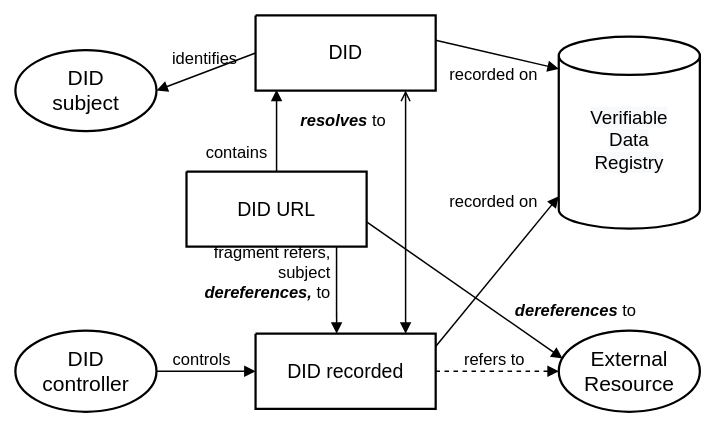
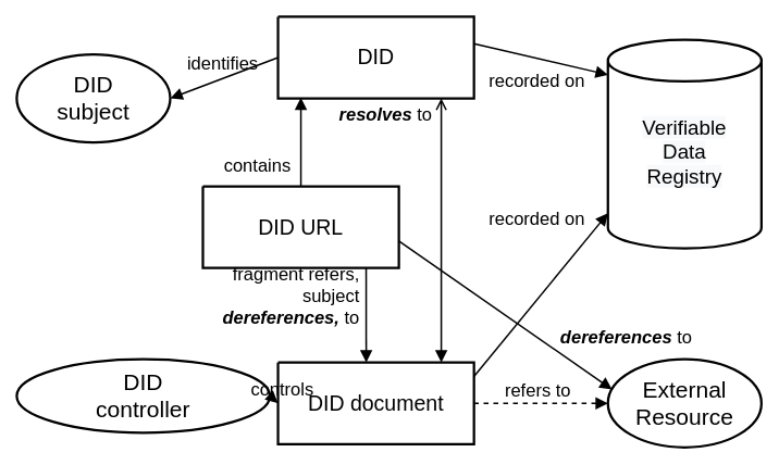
- <mxCell id="3" value="&lt;p style=&quot;align:center;margin-left:0;margin-right:0;margin-top:0px;margin-bottom:0px;text-indent:0;valign:middle;direction:ltr;&quot;&gt;&lt;font style=&quot;font-size:22px;font-family:Helvetica;color:#000000;direction:ltr;letter-spacing:0px;line-height:120%;opacity:1&quot;&gt;&lt;i&gt;&lt;b&gt;resolves&lt;/b&gt;&lt;/i&gt;&lt;/font&gt;&lt;font style=&quot;font-size:22px;font-family:Helvetica;color:#000000;direction:ltr;letter-spacing:0px;line-height:120%;opacity:1&quot;&gt; to&lt;/font&gt;&lt;/p&gt;" style="verticalAlign=middle;align=center;vsdxID=3;fillColor=none;gradientColor=none;shape=stencil(nZBRDoQgDERP03+WHsHFe5iISyOCQdT19kIaIxq//Jtp3zTpAFaTaUYNUkwx+F6v1EYD+AUpyRkdKCYFqACrzgf9C352LfuxyWRWg1/yhT/nRE5IsZWuZtCSK8CPeI0e/hF+jV7AJM4PO7KWCyr390bSiNtEtQM=);strokeColor=none;spacingTop=1;spacingBottom=1;spacingLeft=1;spacingRight=1;labelBackgroundColor=none;rounded=0;html=1;whiteSpace=wrap;" parent="1" vertex="1"><mxGeometry x="392" y="141" width="130" height="40" as="geometry" /></mxCell>
+ <mxCell id="3" value="&lt;p style=&quot;align:center;margin-left:0;margin-right:0;margin-top:0px;margin-bottom:0px;text-indent:0;valign:middle;direction:ltr;&quot;&gt;&lt;font style=&quot;font-size:22px;font-family:Helvetica;color:#000000;direction:ltr;letter-spacing:0px;line-height:120%;opacity:1&quot;&gt;&lt;i&gt;&lt;b&gt;resolves&lt;/b&gt;&lt;/i&gt;&lt;/font&gt;&lt;font style=&quot;font-size:22px;font-family:Helvetica;color:#000000;direction:ltr;letter-spacing:0px;line-height:120%;opacity:1&quot;&gt; to&lt;/font&gt;&lt;/p&gt;" style="verticalAlign=middle;align=center;vsdxID=3;fillColor=none;gradientColor=none;shape=stencil(nZBRDoQgDERP03+WHsHFe5iISyOCQdT19kIaIxq//Jtp3zTpAFaTaUYNUkwx+F6v1EYD+AUpyRkdKCYFqACrzgf9C352LfuxyWRWg1/yhT/nRE5IsZWuZtCSK8CPeI0e/hF+jV7AJM4PO7KWCyr390bSiNtEtQM=);strokeColor=none;spacingTop=1;spacingBottom=1;spacingLeft=1;spacingRight=1;labelBackgroundColor=none;rounded=0;html=1;whiteSpace=wrap;" parent="1" vertex="1"><mxGeometry x="407" y="121" width="130" height="40" as="geometry" /></mxCell>
- <mxCell id="5" value="&lt;p style=&quot;align:center;margin-left:0;margin-right:0;margin-top:0px;margin-bottom:0px;text-indent:0;valign:middle;direction:ltr;&quot;&gt;&lt;font style=&quot;font-size:28px;font-family:Helvetica;color:#000000;direction:ltr;letter-spacing:0px;line-height:120%;opacity:1&quot;&gt;DID&lt;br/&gt;controller&lt;/font&gt;&lt;/p&gt;" style="verticalAlign=middle;align=center;vsdxID=7;fillColor=#ffffff;gradientColor=none;shape=stencil(lZPbDoIwDIafZpcuWwtzXhoP70EEhHiADFR4e4FNYDA07qr7u7/50nYEd0US5BEBVpQqu0SvNCwTgnsCkN6TSKVlExE8ENzFmYrOKnvcQ33Pg/ZlG92yZ1uh0j7pUxStC1itFe5R4XXKURtOD6Ud3DxgHpWS+5v+GL/Jo0f5mhmxgh8mkxc+lbDh7HO4seMccyZ1nGzrQDVVbT6DImxATS0HPmEDTlw4bdZfXKtxrZp/bwG4PODq9TLUZKhOqMUOWNCjCYINaDcbfpiWB+tibeJhg+P0etUfoN/RJphufCPp34KHNw==);strokeColor=#000000;strokeWidth=3;spacingTop=1;spacingBottom=1;spacingLeft=1;spacingRight=1;labelBackgroundColor=none;rounded=0;html=1;whiteSpace=wrap;" parent="1" vertex="1"><mxGeometry x="20" y="440" width="188" height="108" as="geometry" /></mxCell>
+ <mxCell id="5" value="&lt;p style=&quot;align:center;margin-left:0;margin-right:0;margin-top:0px;margin-bottom:0px;text-indent:0;valign:middle;direction:ltr;&quot;&gt;&lt;font style=&quot;font-size:28px;font-family:Helvetica;color:#000000;direction:ltr;letter-spacing:0px;line-height:120%;opacity:1&quot;&gt;DID&lt;br/&gt;controller&lt;/font&gt;&lt;/p&gt;" style="verticalAlign=middle;align=center;vsdxID=7;fillColor=#ffffff;gradientColor=none;shape=stencil(lZPbDoIwDIafZpcuWwtzXhoP70EEhHiADFR4e4FNYDA07qr7u7/50nYEd0US5BEBVpQqu0SvNCwTgnsCkN6TSKVlExE8ENzFmYrOKnvcQ33Pg/ZlG92yZ1uh0j7pUxStC1itFe5R4XXKURtOD6Ud3DxgHpWS+5v+GL/Jo0f5mhmxgh8mkxc+lbDh7HO4seMccyZ1nGzrQDVVbT6DImxATS0HPmEDTlw4bdZfXKtxrZp/bwG4PODq9TLUZKhOqMUOWNCjCYINaDcbfpiWB+tibeJhg+P0etUfoN/RJphufCPp34KHNw==);strokeColor=#000000;strokeWidth=3;spacingTop=1;spacingBottom=1;spacingLeft=1;spacingRight=1;labelBackgroundColor=none;rounded=0;html=1;whiteSpace=wrap;" parent="1" vertex="1"><mxGeometry x="20" y="440" width="310" height="90" as="geometry" /></mxCell>
- <mxCell id="8" value="&lt;p style=&quot;align:center;margin-left:0;margin-right:0;margin-top:0px;margin-bottom:0px;text-indent:0;valign:middle;direction:ltr;&quot;&gt;&lt;font style=&quot;font-size:26px;font-family:Helvetica;color:#000000;direction:ltr;letter-spacing:0px;line-height:120%;opacity:1&quot;&gt;DID recorded&lt;/font&gt;&lt;/p&gt;" style="verticalAlign=middle;align=center;vsdxID=13;fillColor=#ffffff;gradientColor=none;shape=stencil(nZBRDoQgDERP03+WHsHFe5iISyOCQdT19kIaIxq//Jtp3zTpAFaTaUYNUkwx+F6v1EYD+AUpyRkdKCYFqACrzgf9C352LfuxyWRWg1/yhT/nRE5IsZWuZtCSK8CPeI0e/hF+jV7AJM4PO7KWCyr390bSiNtEtQM=);strokeColor=#000000;strokeWidth=3;spacingTop=1;spacingBottom=1;spacingLeft=1;spacingRight=1;labelBackgroundColor=none;rounded=0;html=1;whiteSpace=wrap;" parent="1" vertex="1"><mxGeometry x="340" y="444" width="240" height="100" as="geometry" /></mxCell>
+ <mxCell id="8" value="&lt;p style=&quot;align:center;margin-left:0;margin-right:0;margin-top:0px;margin-bottom:0px;text-indent:0;valign:middle;direction:ltr;&quot;&gt;&lt;font style=&quot;font-size:26px;font-family:Helvetica;color:#000000;direction:ltr;letter-spacing:0px;line-height:120%;opacity:1&quot;&gt;DID document&lt;/font&gt;&lt;/p&gt;" style="verticalAlign=middle;align=center;vsdxID=13;fillColor=#ffffff;gradientColor=none;shape=stencil(nZBRDoQgDERP03+WHsHFe5iISyOCQdT19kIaIxq//Jtp3zTpAFaTaUYNUkwx+F6v1EYD+AUpyRkdKCYFqACrzgf9C352LfuxyWRWg1/yhT/nRE5IsZWuZtCSK8CPeI0e/hF+jV7AJM4PO7KWCyr390bSiNtEtQM=);strokeColor=#000000;strokeWidth=3;spacingTop=1;spacingBottom=1;spacingLeft=1;spacingRight=1;labelBackgroundColor=none;rounded=0;html=1;whiteSpace=wrap;" parent="1" vertex="1"><mxGeometry x="340" y="444" width="240" height="100" as="geometry" /></mxCell>
